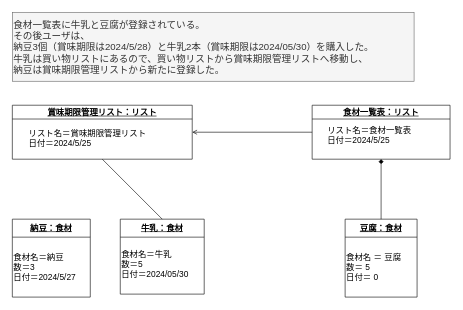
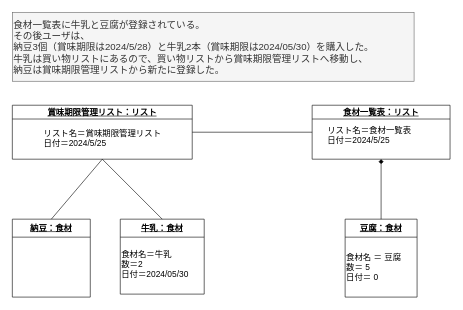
- <mxCell id="13" value="" style="endArrow=open;html=1;fontSize=14;elbow=vertical;entryX=1;entryY=0.5;entryDx=0;entryDy=0;exitX=0;exitY=0.5;exitDx=0;exitDy=0;fillColor=none;" edge="1" parent="1" source="5" target="3"><mxGeometry width="50" height="50" relative="1" as="geometry"><mxPoint x="440" y="225" as="sourcePoint" /><mxPoint x="255" y="285" as="targetPoint" /></mxGeometry></mxCell>
+ <mxCell id="13" value="" style="endArrow=none;html=1;fontSize=14;elbow=vertical;entryX=1;entryY=0.5;entryDx=0;entryDy=0;exitX=0;exitY=0.5;exitDx=0;exitDy=0;fillColor=none;" edge="1" parent="1" source="5" target="3"><mxGeometry width="50" height="50" relative="1" as="geometry"><mxPoint x="440" y="225" as="sourcePoint" /><mxPoint x="255" y="285" as="targetPoint" /></mxGeometry></mxCell>
- <mxCell id="4" value="&lt;div style=&quot;text-align: left;&quot;&gt;&lt;span style=&quot;font-size: 14px; background-color: initial;&quot;&gt;リスト名＝賞味期限管理リスト&lt;/span&gt;&lt;/div&gt;&lt;font style=&quot;font-size: 14px;&quot;&gt;&lt;div style=&quot;text-align: left;&quot;&gt;&lt;span style=&quot;background-color: initial;&quot;&gt;日付＝2024/5/25&lt;/span&gt;&lt;/div&gt;&lt;/font&gt;" style="text;html=1;align=center;verticalAlign=middle;resizable=0;points=[];autosize=1;fillColor=none;" vertex="1" parent="3"><mxGeometry x="15" y="30" width="220" height="50" as="geometry" /></mxCell>
+ <mxCell id="4" value="&lt;div style=&quot;text-align: left;&quot;&gt;&lt;span style=&quot;font-size: 14px; background-color: initial;&quot;&gt;リスト名＝賞味期限管理リスト&lt;/span&gt;&lt;/div&gt;&lt;font style=&quot;font-size: 14px;&quot;&gt;&lt;div style=&quot;text-align: left;&quot;&gt;&lt;span style=&quot;background-color: initial;&quot;&gt;日付＝2024/5/25&lt;/span&gt;&lt;/div&gt;&lt;/font&gt;" style="text;html=1;align=center;verticalAlign=middle;resizable=0;points=[];autosize=1;fillColor=none;" vertex="1" parent="3"><mxGeometry x="40" y="30" width="220" height="50" as="geometry" /></mxCell>
+ <mxCell id="9" value="" style="endArrow=none;html=1;fontSize=14;elbow=vertical;exitX=0.5;exitY=0;exitDx=0;exitDy=0;entryX=0.5;entryY=1;entryDx=0;entryDy=0;fillColor=none;" edge="1" parent="1" source="7" target="3"><mxGeometry width="50" height="50" relative="1" as="geometry"><mxPoint x="390" y="425" as="sourcePoint" /><mxPoint x="150" y="285" as="targetPoint" /></mxGeometry></mxCell>
- <mxCell id="11" value="&lt;font style=&quot;font-size: 14px;&quot;&gt;食材名＝牛乳&lt;br&gt;数＝5&lt;br&gt;日付＝2024/05/30&lt;br&gt;&lt;/font&gt;" style="text;html=1;align=left;verticalAlign=middle;resizable=0;points=[];autosize=1;fillColor=none;" vertex="1" parent="10"><mxGeometry y="44" width="130" height="62" as="geometry" /></mxCell>
+ <mxCell id="11" value="&lt;font style=&quot;font-size: 14px;&quot;&gt;食材名＝牛乳&lt;br&gt;数＝2&lt;br&gt;日付＝2024/05/30&lt;br&gt;&lt;/font&gt;" style="text;html=1;align=left;verticalAlign=middle;resizable=0;points=[];autosize=1;fillColor=none;" vertex="1" parent="10"><mxGeometry y="44" width="130" height="62" as="geometry" /></mxCell>
- <mxCell id="8" value="&lt;font style=&quot;font-size: 14px;&quot;&gt;食材名＝納豆&lt;br&gt;数＝3&lt;br&gt;日付＝2024/5/27&lt;br&gt;&lt;/font&gt;" style="text;html=1;align=left;verticalAlign=middle;resizable=0;points=[];autosize=1;fillColor=none;" vertex="1" parent="7"><mxGeometry y="49" width="122" height="62" as="geometry" /></mxCell>
